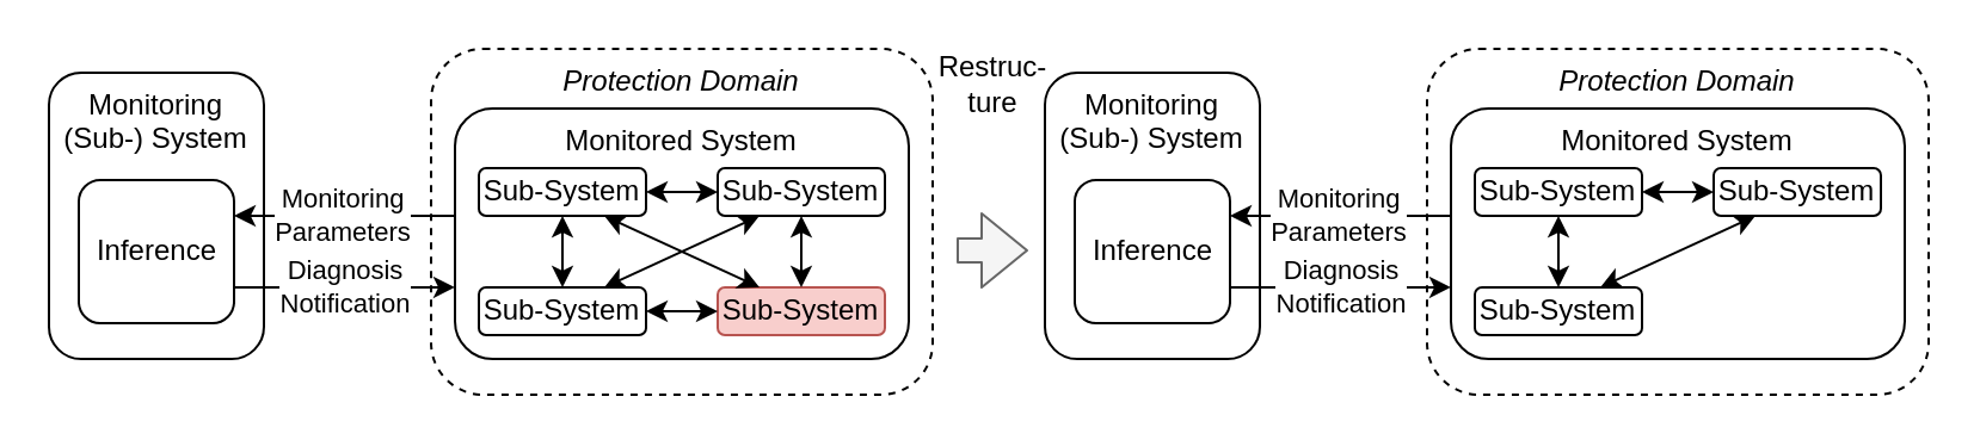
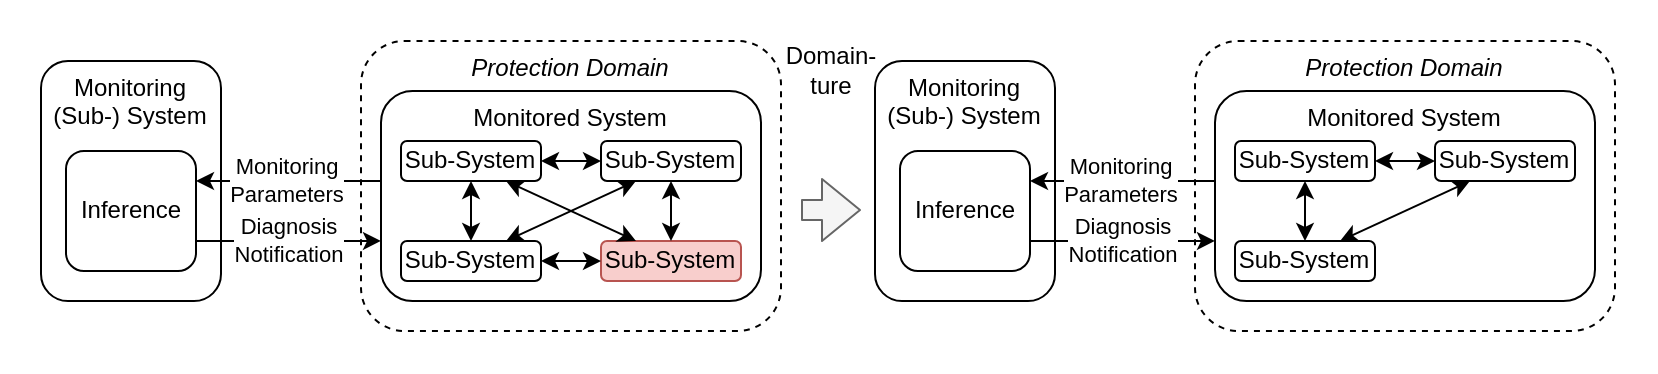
- <mxCell id="31" value="Restruc-&lt;br&gt;ture" style="text;html=1;align=center;verticalAlign=middle;resizable=0;points=[];autosize=1;" vertex="1" parent="1"><mxGeometry x="385" y="20" width="60" height="30" as="geometry" /></mxCell>
+ <mxCell id="31" value="Domain-&lt;br&gt;ture" style="text;html=1;align=center;verticalAlign=middle;resizable=0;points=[];autosize=1;" vertex="1" parent="1"><mxGeometry x="385" y="20" width="60" height="30" as="geometry" /></mxCell>
